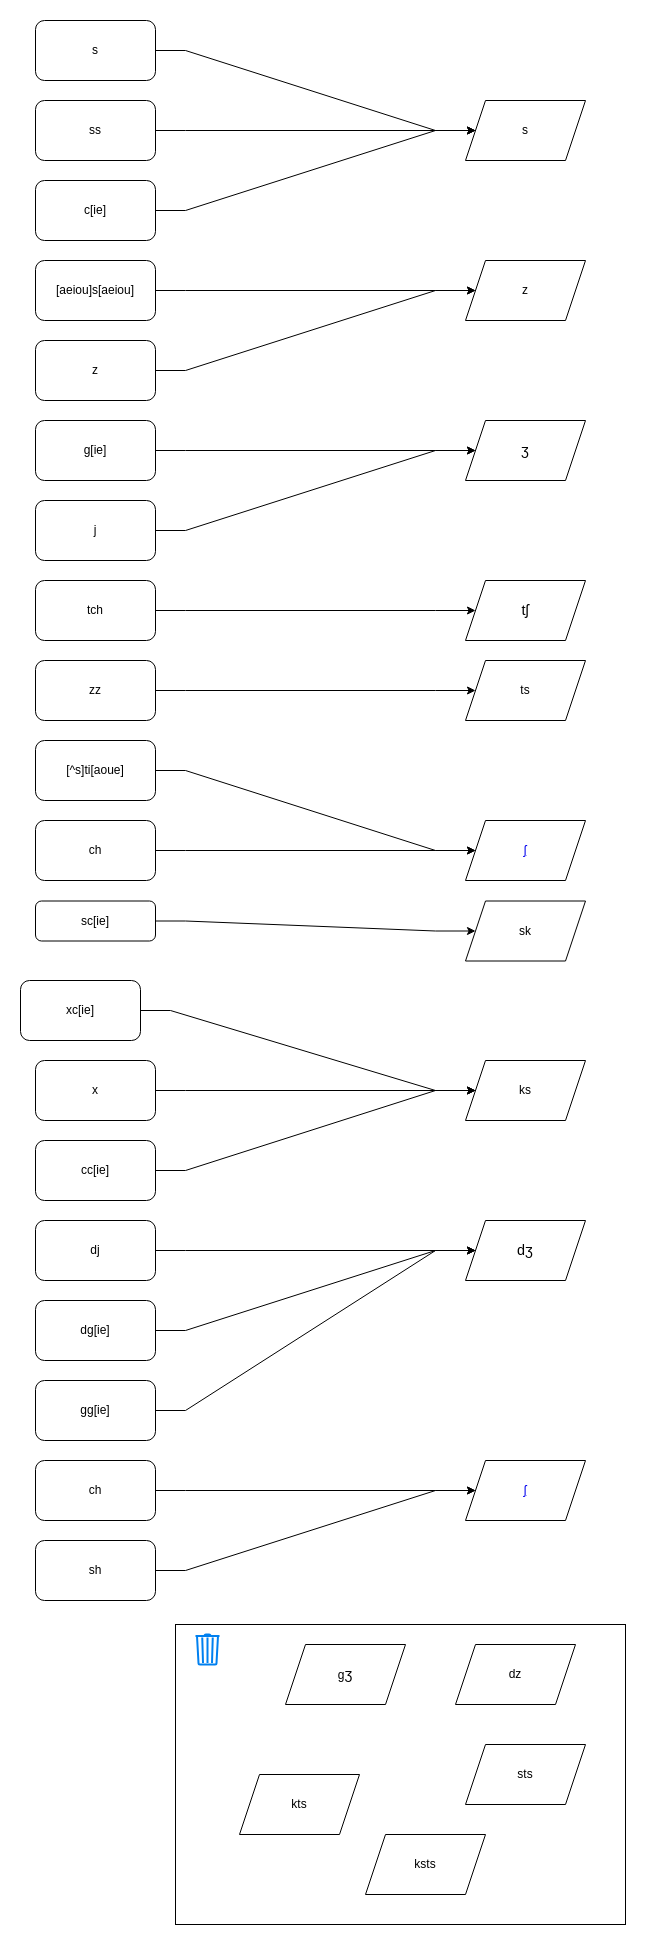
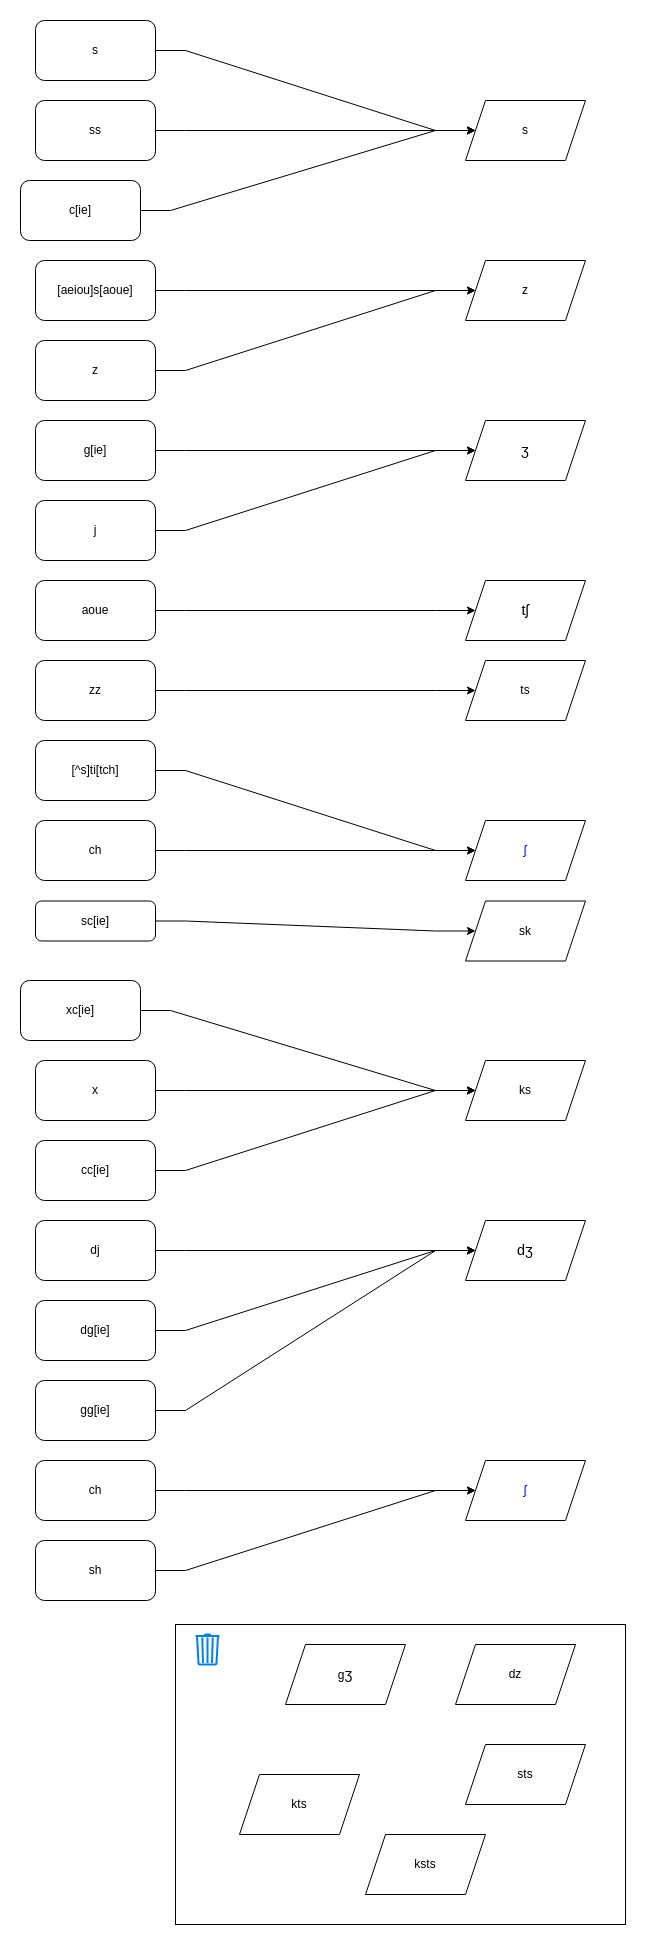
- <mxCell id="13" value="c[ie]" style="rounded=1;whiteSpace=wrap;html=1;" parent="1" vertex="1"><mxGeometry x="35" y="180" width="120" height="60" as="geometry" /></mxCell>
+ <mxCell id="13" value="c[ie]" style="rounded=1;whiteSpace=wrap;html=1;" parent="1" vertex="1"><mxGeometry x="20" y="180" width="120" height="60" as="geometry" /></mxCell>
- <mxCell id="19" value="[aeiou]s[aeiou]" style="rounded=1;whiteSpace=wrap;html=1;" parent="1" vertex="1"><mxGeometry x="35" y="260" width="120" height="60" as="geometry" /></mxCell>
+ <mxCell id="19" value="[aeiou]s[aoue]" style="rounded=1;whiteSpace=wrap;html=1;" parent="1" vertex="1"><mxGeometry x="35" y="260" width="120" height="60" as="geometry" /></mxCell>
- <mxCell id="41" value="tch" style="rounded=1;whiteSpace=wrap;html=1;fontColor=#000000;" parent="1" vertex="1"><mxGeometry x="35" y="580" width="120" height="60" as="geometry" /></mxCell>
+ <mxCell id="41" value="aoue" style="rounded=1;whiteSpace=wrap;html=1;fontColor=#000000;" parent="1" vertex="1"><mxGeometry x="35" y="580" width="120" height="60" as="geometry" /></mxCell>
- <mxCell id="27" value="[^s]ti[aoue]" style="rounded=1;whiteSpace=wrap;html=1;fontColor=#000000;" parent="1" vertex="1"><mxGeometry x="35" y="740" width="120" height="60" as="geometry" /></mxCell>
+ <mxCell id="27" value="[^s]ti[tch]" style="rounded=1;whiteSpace=wrap;html=1;fontColor=#000000;" parent="1" vertex="1"><mxGeometry x="35" y="740" width="120" height="60" as="geometry" /></mxCell>
